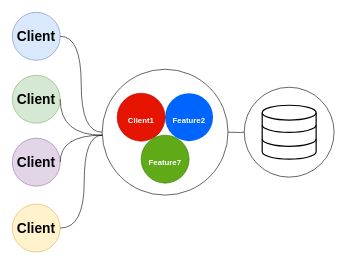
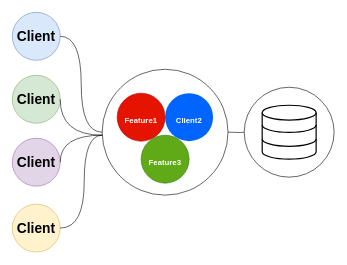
- <mxCell id="13" value="&lt;font style=&quot;font-size: 13px&quot;&gt;Client1&lt;/font&gt;" style="shape=ellipse;fillColor=#e51400;strokeColor=#B20000;fontColor=#ffffff;align=center;verticalAlign=middle;whiteSpace=wrap;fontSize=25;fontStyle=1;html=1" vertex="1" parent="1"><mxGeometry x="195" y="155" width="80" height="80" as="geometry" /></mxCell>
+ <mxCell id="13" value="&lt;font style=&quot;font-size: 13px&quot;&gt;Feature1&lt;/font&gt;" style="shape=ellipse;fillColor=#e51400;strokeColor=#B20000;fontColor=#ffffff;align=center;verticalAlign=middle;whiteSpace=wrap;fontSize=25;fontStyle=1;html=1" vertex="1" parent="1"><mxGeometry x="195" y="155" width="80" height="80" as="geometry" /></mxCell>
- <mxCell id="12" value="&lt;font style=&quot;font-size: 13px&quot;&gt;Feature2&lt;/font&gt;" style="shape=ellipse;fillColor=#0065FF;strokeColor=none;fontColor=#ffffff;align=center;verticalAlign=middle;whiteSpace=wrap;fontSize=25;fontStyle=1;html=1" vertex="1" parent="1"><mxGeometry x="275" y="155" width="80" height="80" as="geometry" /></mxCell>
+ <mxCell id="12" value="&lt;font style=&quot;font-size: 13px&quot;&gt;Client2&lt;/font&gt;" style="shape=ellipse;fillColor=#0065FF;strokeColor=none;fontColor=#ffffff;align=center;verticalAlign=middle;whiteSpace=wrap;fontSize=25;fontStyle=1;html=1" vertex="1" parent="1"><mxGeometry x="275" y="155" width="80" height="80" as="geometry" /></mxCell>
- <mxCell id="14" value="&lt;span style=&quot;font-size: 13px&quot;&gt;Feature7&lt;/span&gt;" style="shape=ellipse;fillColor=#60a917;strokeColor=#2D7600;fontColor=#ffffff;align=center;verticalAlign=middle;whiteSpace=wrap;fontSize=25;fontStyle=1;html=1" vertex="1" parent="1"><mxGeometry x="235" y="225" width="80" height="80" as="geometry" /></mxCell>
+ <mxCell id="14" value="&lt;span style=&quot;font-size: 13px&quot;&gt;Feature3&lt;/span&gt;" style="shape=ellipse;fillColor=#60a917;strokeColor=#2D7600;fontColor=#ffffff;align=center;verticalAlign=middle;whiteSpace=wrap;fontSize=25;fontStyle=1;html=1" vertex="1" parent="1"><mxGeometry x="235" y="225" width="80" height="80" as="geometry" /></mxCell>
